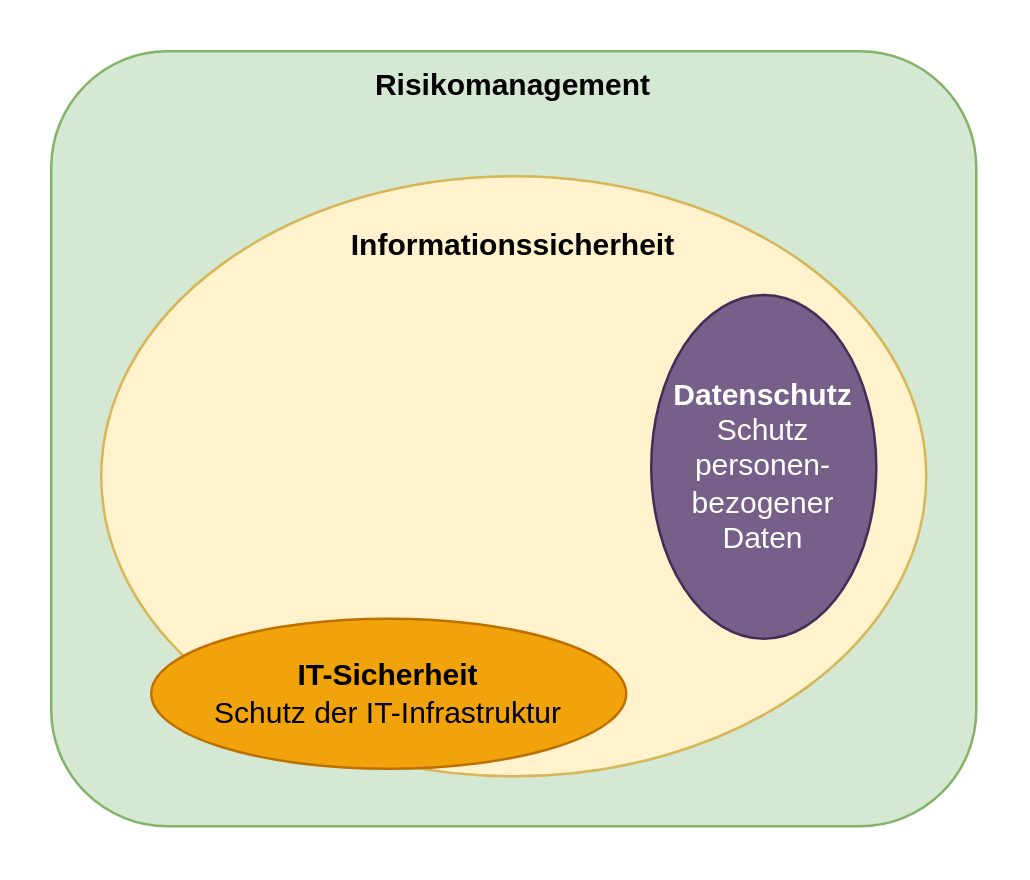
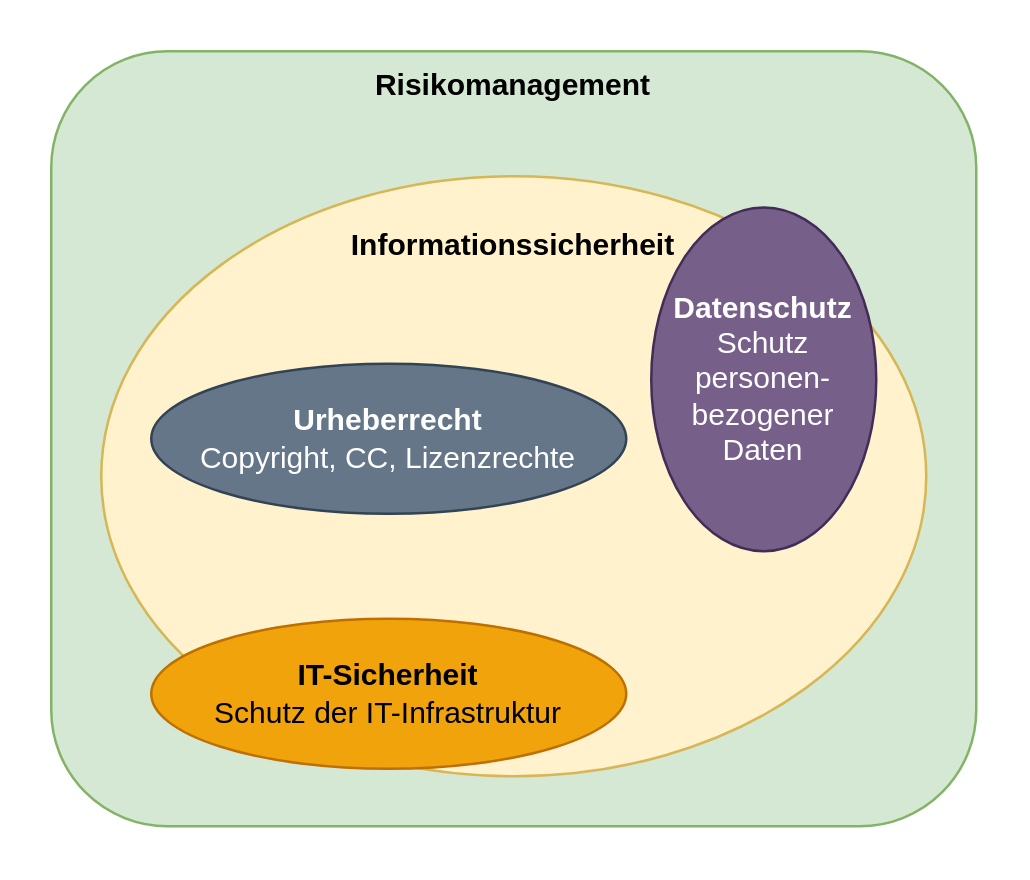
+ <mxCell id="4" value="&lt;b&gt;Urheberrecht&lt;/b&gt;&lt;br&gt;Copyright, CC, Lizenzrechte" style="ellipse;whiteSpace=wrap;html=1;fillColor=#647687;fontColor=#ffffff;strokeColor=#314354;" vertex="1" parent="1"><mxGeometry x="60" y="145" width="190" height="60" as="geometry" /></mxCell>
- <mxCell id="6" value="&lt;b&gt;Datenschutz&lt;br&gt;&lt;/b&gt;Schutz personen-bezogener Daten" style="ellipse;whiteSpace=wrap;html=1;fillColor=#76608a;fontColor=#ffffff;strokeColor=#432D57;" vertex="1" parent="1"><mxGeometry x="260" y="117.5" width="90" height="137.5" as="geometry" /></mxCell>
+ <mxCell id="6" value="&lt;b&gt;Datenschutz&lt;br&gt;&lt;/b&gt;Schutz personen-bezogener Daten" style="ellipse;whiteSpace=wrap;html=1;fillColor=#76608a;fontColor=#ffffff;strokeColor=#432D57;" vertex="1" parent="1"><mxGeometry x="260" y="82.5" width="90" height="137.5" as="geometry" /></mxCell>
